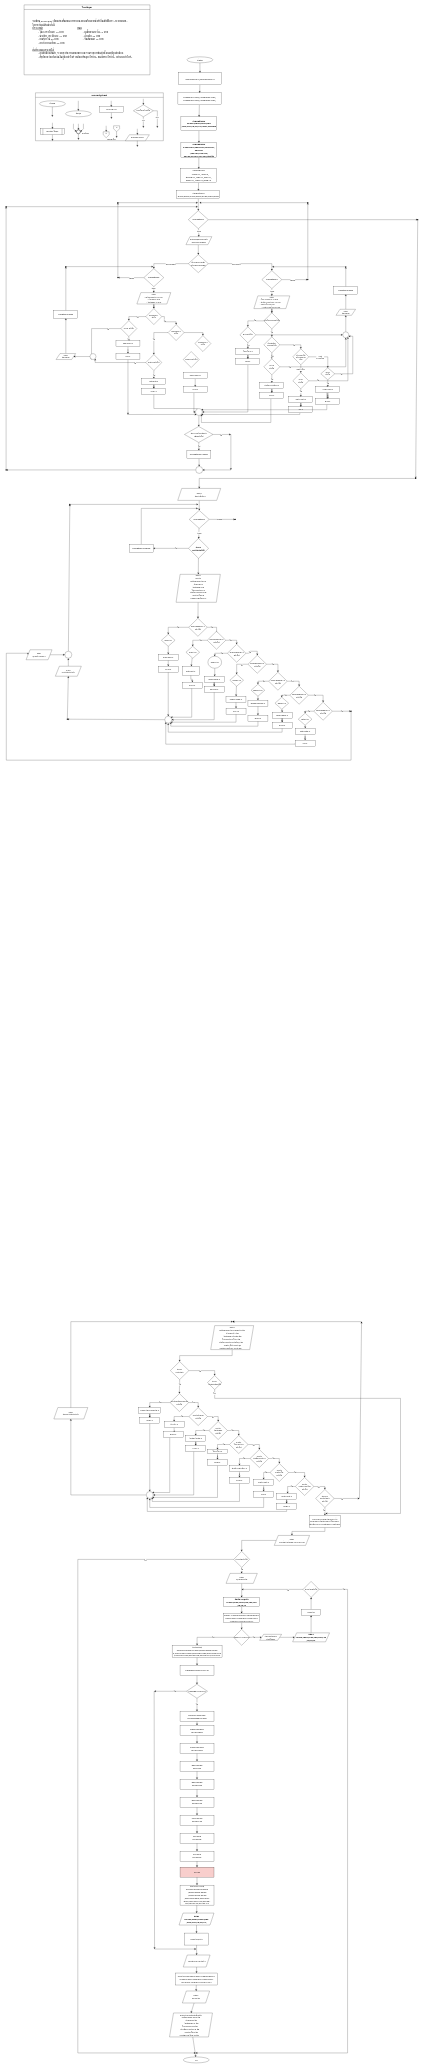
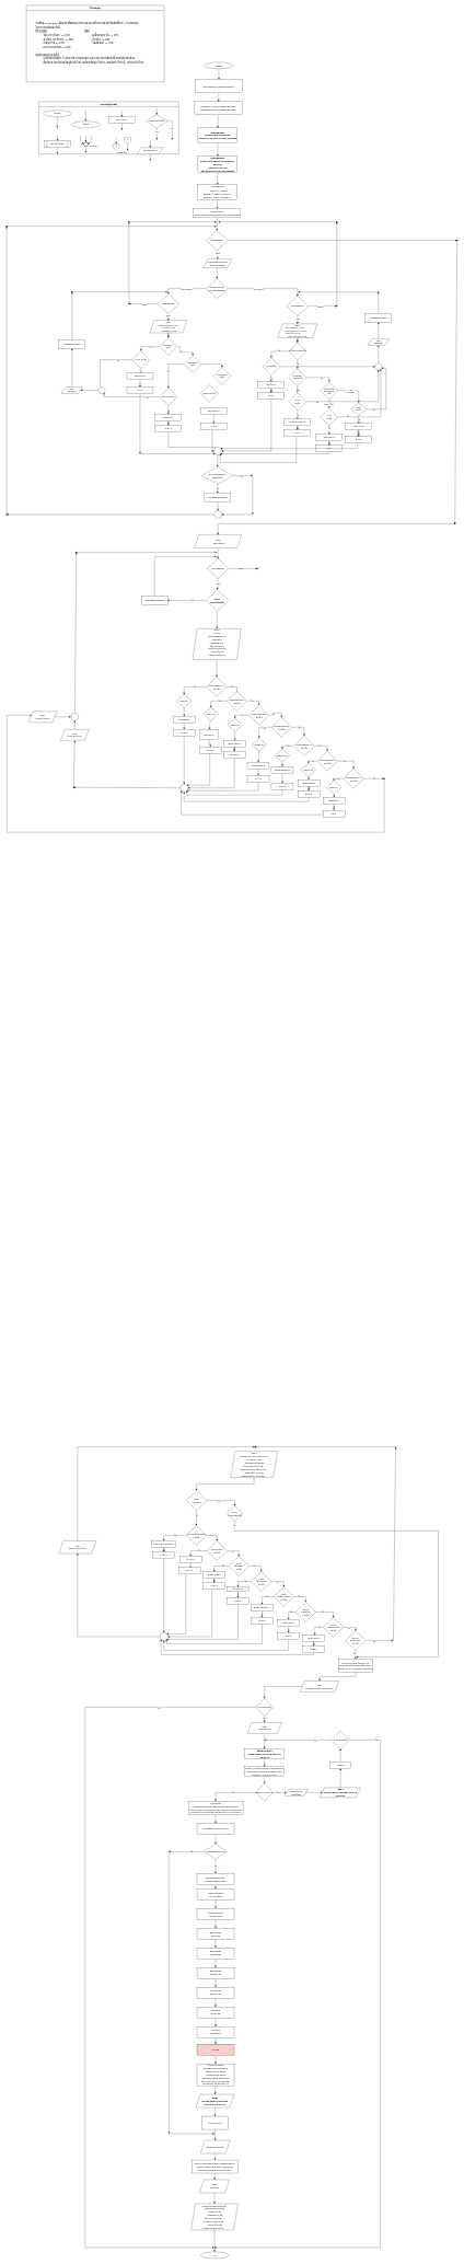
- <mxCell id="459" value="som&amp;lt;=0" style="ellipse;whiteSpace=wrap;html=1;fontSize=11;" parent="1" vertex="1"><mxGeometry x="1040" y="3280" width="68.5" height="60" as="geometry" /></mxCell>
+ <mxCell id="459" value="som&amp;lt;=0" style="rhombus;whiteSpace=wrap;html=1;fontSize=11;" parent="1" vertex="1"><mxGeometry x="1040" y="3280" width="68.5" height="60" as="geometry" /></mxCell>
- <mxCell id="312" value="แสดงจำนวนสินค้าที่เหลือ&lt;div&gt;&lt;div style=&quot;&quot;&gt;&lt;span style=&quot;background-color: transparent; color: light-dark(rgb(0, 0, 0), rgb(255, 255, 255));&quot;&gt;เมล็ดทานตะวัน:a ชิ้น&lt;/span&gt;&lt;/div&gt;&lt;div style=&quot;&quot;&gt;&amp;nbsp;ถั่วแปบ:b ชิ้น&lt;/div&gt;&lt;div style=&quot;&quot;&gt;&amp;nbsp;จิ้นส้มหมก:c ชิ้น&lt;/div&gt;&lt;div style=&quot;&quot;&gt;&lt;span style=&quot;background-color: transparent; color: light-dark(rgb(0, 0, 0), rgb(255, 255, 255));&quot;&gt;&amp;nbsp; &amp;nbsp; &amp;nbsp; &amp;nbsp; โค้กกระป๋อง:d ชิ้น&amp;nbsp; &amp;nbsp; &amp;nbsp; &amp;nbsp; &amp;nbsp; &amp;nbsp;&lt;/span&gt;&lt;/div&gt;&lt;div style=&quot;&quot;&gt;&lt;span style=&quot;background-color: transparent; color: light-dark(rgb(0, 0, 0), rgb(255, 255, 255));&quot;&gt;น้ำเขียวกระป๋อง:e ชิ้น&amp;nbsp; &amp;nbsp;&lt;/span&gt;&lt;/div&gt;&lt;div style=&quot;&quot;&gt;&lt;span style=&quot;background-color: transparent; color: light-dark(rgb(0, 0, 0), rgb(255, 255, 255));&quot;&gt;&amp;nbsp;อเมริกาโน่:f ชิ้น&lt;/span&gt;&lt;/div&gt;&lt;div style=&quot;&quot;&gt;&lt;span style=&quot;background-color: transparent; color: light-dark(rgb(0, 0, 0), rgb(255, 255, 255));&quot;&gt;&amp;nbsp; &amp;nbsp; &amp;nbsp; &amp;nbsp; ลาเต้หวานเจี๊ยบ: g ชิ้น&amp;nbsp;&amp;nbsp;&lt;/span&gt;&lt;span style=&quot;background-color: transparent; color: light-dark(rgb(0, 0, 0), rgb(255, 255, 255));&quot;&gt;&amp;nbsp; &amp;nbsp; &amp;nbsp; &amp;nbsp; &amp;nbsp; &amp;nbsp;&lt;/span&gt;&lt;/div&gt;&lt;/div&gt;" style="shape=parallelogram;perimeter=parallelogramPerimeter;whiteSpace=wrap;html=1;fixedSize=1;align=center;" parent="1" vertex="1"><mxGeometry x="847.87" y="10070" width="215" height="120" as="geometry" /></mxCell>
+ <mxCell id="312" value="แสดงจำนวนสินค้าที่เหลือ&lt;div&gt;&lt;div style=&quot;&quot;&gt;&lt;span style=&quot;background-color: transparent; color: light-dark(rgb(0, 0, 0), rgb(255, 255, 255));&quot;&gt;เมล็ดทานตะวัน:a ชิ้น&lt;/span&gt;&lt;/div&gt;&lt;div style=&quot;&quot;&gt;&amp;nbsp;ถั่วแปบ:b ชิ้น&lt;/div&gt;&lt;div style=&quot;&quot;&gt;&amp;nbsp;จิ้นส้มหมก:c ชิ้น&lt;/div&gt;&lt;div style=&quot;&quot;&gt;&lt;span style=&quot;background-color: transparent; color: light-dark(rgb(0, 0, 0), rgb(255, 255, 255));&quot;&gt;&amp;nbsp; &amp;nbsp; &amp;nbsp; &amp;nbsp; โค้กกระป๋อง:d ชิ้น&amp;nbsp; &amp;nbsp; &amp;nbsp; &amp;nbsp; &amp;nbsp; &amp;nbsp;&lt;/span&gt;&lt;/div&gt;&lt;div style=&quot;&quot;&gt;&lt;span style=&quot;background-color: transparent; color: light-dark(rgb(0, 0, 0), rgb(255, 255, 255));&quot;&gt;น้ำเขียวกระป๋อง:e ชิ้น&amp;nbsp; &amp;nbsp;&lt;/span&gt;&lt;/div&gt;&lt;div style=&quot;&quot;&gt;&lt;span style=&quot;background-color: transparent; color: light-dark(rgb(0, 0, 0), rgb(255, 255, 255));&quot;&gt;&amp;nbsp;อเมริกาโน่:f ชิ้น&lt;/span&gt;&lt;/div&gt;&lt;div style=&quot;&quot;&gt;&lt;span style=&quot;background-color: transparent; color: light-dark(rgb(0, 0, 0), rgb(255, 255, 255));&quot;&gt;&amp;nbsp; &amp;nbsp; &amp;nbsp; &amp;nbsp; ลาเต้หวานเจี๊ยบ: g ชิ้น&amp;nbsp;&amp;nbsp;&lt;/span&gt;&lt;span style=&quot;background-color: transparent; color: light-dark(rgb(0, 0, 0), rgb(255, 255, 255));&quot;&gt;&amp;nbsp; &amp;nbsp; &amp;nbsp; &amp;nbsp; &amp;nbsp; &amp;nbsp;&lt;/span&gt;&lt;/div&gt;&lt;/div&gt;" style="shape=parallelogram;perimeter=parallelogramPerimeter;whiteSpace=wrap;html=1;fixedSize=1;align=center;" parent="1" vertex="1"><mxGeometry x="872.87" y="10070" width="215" height="120" as="geometry" /></mxCell>
